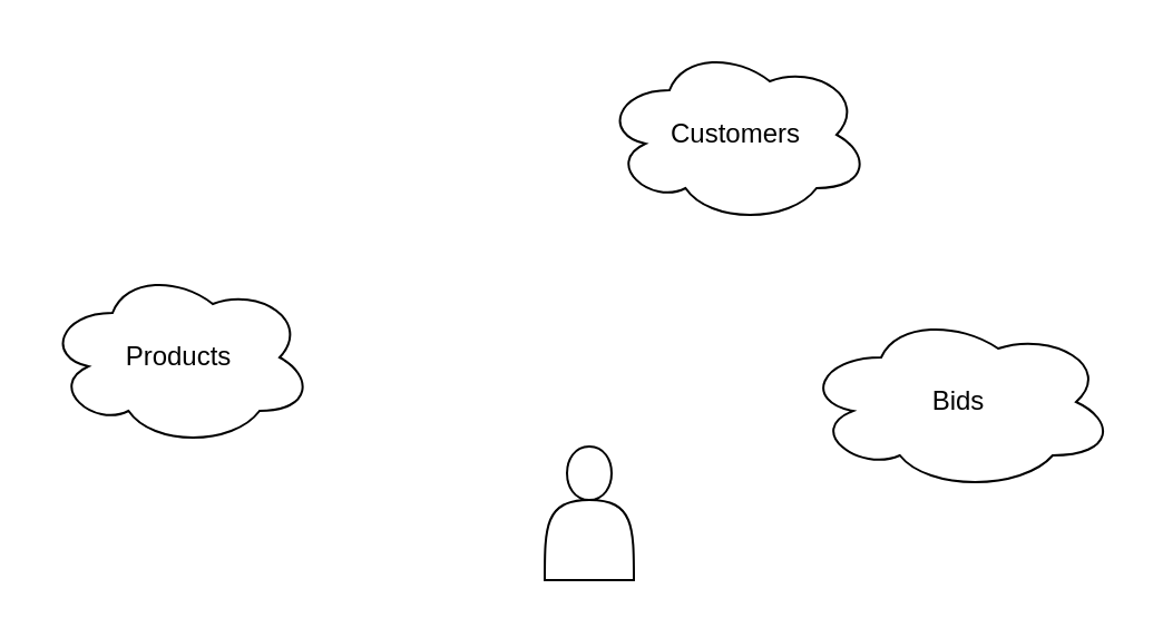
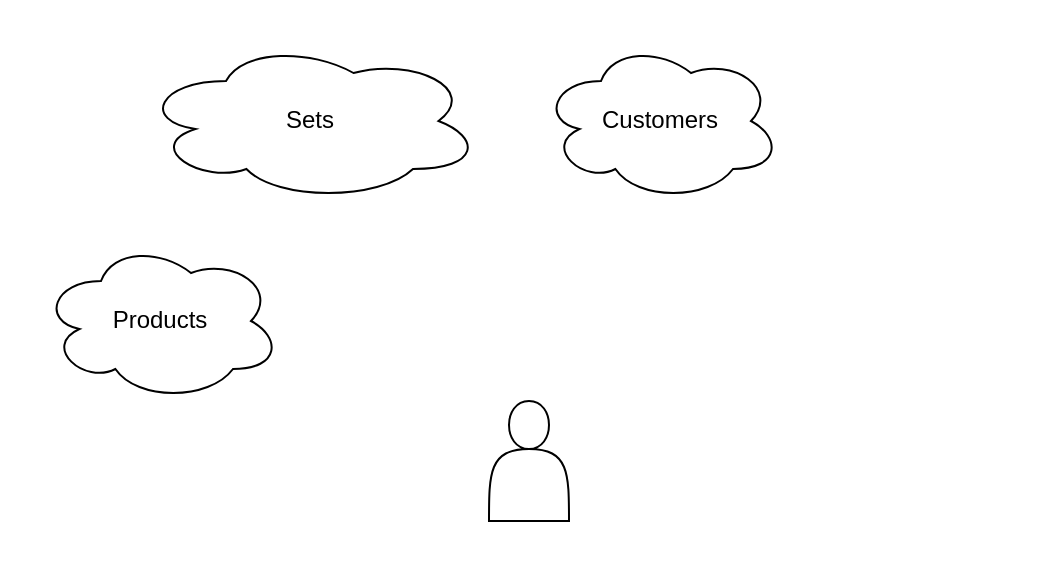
+ <mxCell id="3" value="Sets" style="ellipse;shape=cloud;whiteSpace=wrap;html=1;" parent="1" vertex="1"><mxGeometry x="70" y="20" width="170" height="80" as="geometry" /></mxCell>
- <mxCell id="5" value="Bids" style="ellipse;shape=cloud;whiteSpace=wrap;html=1;" parent="1" vertex="1"><mxGeometry x="360" y="140" width="140" height="80" as="geometry" /></mxCell>
